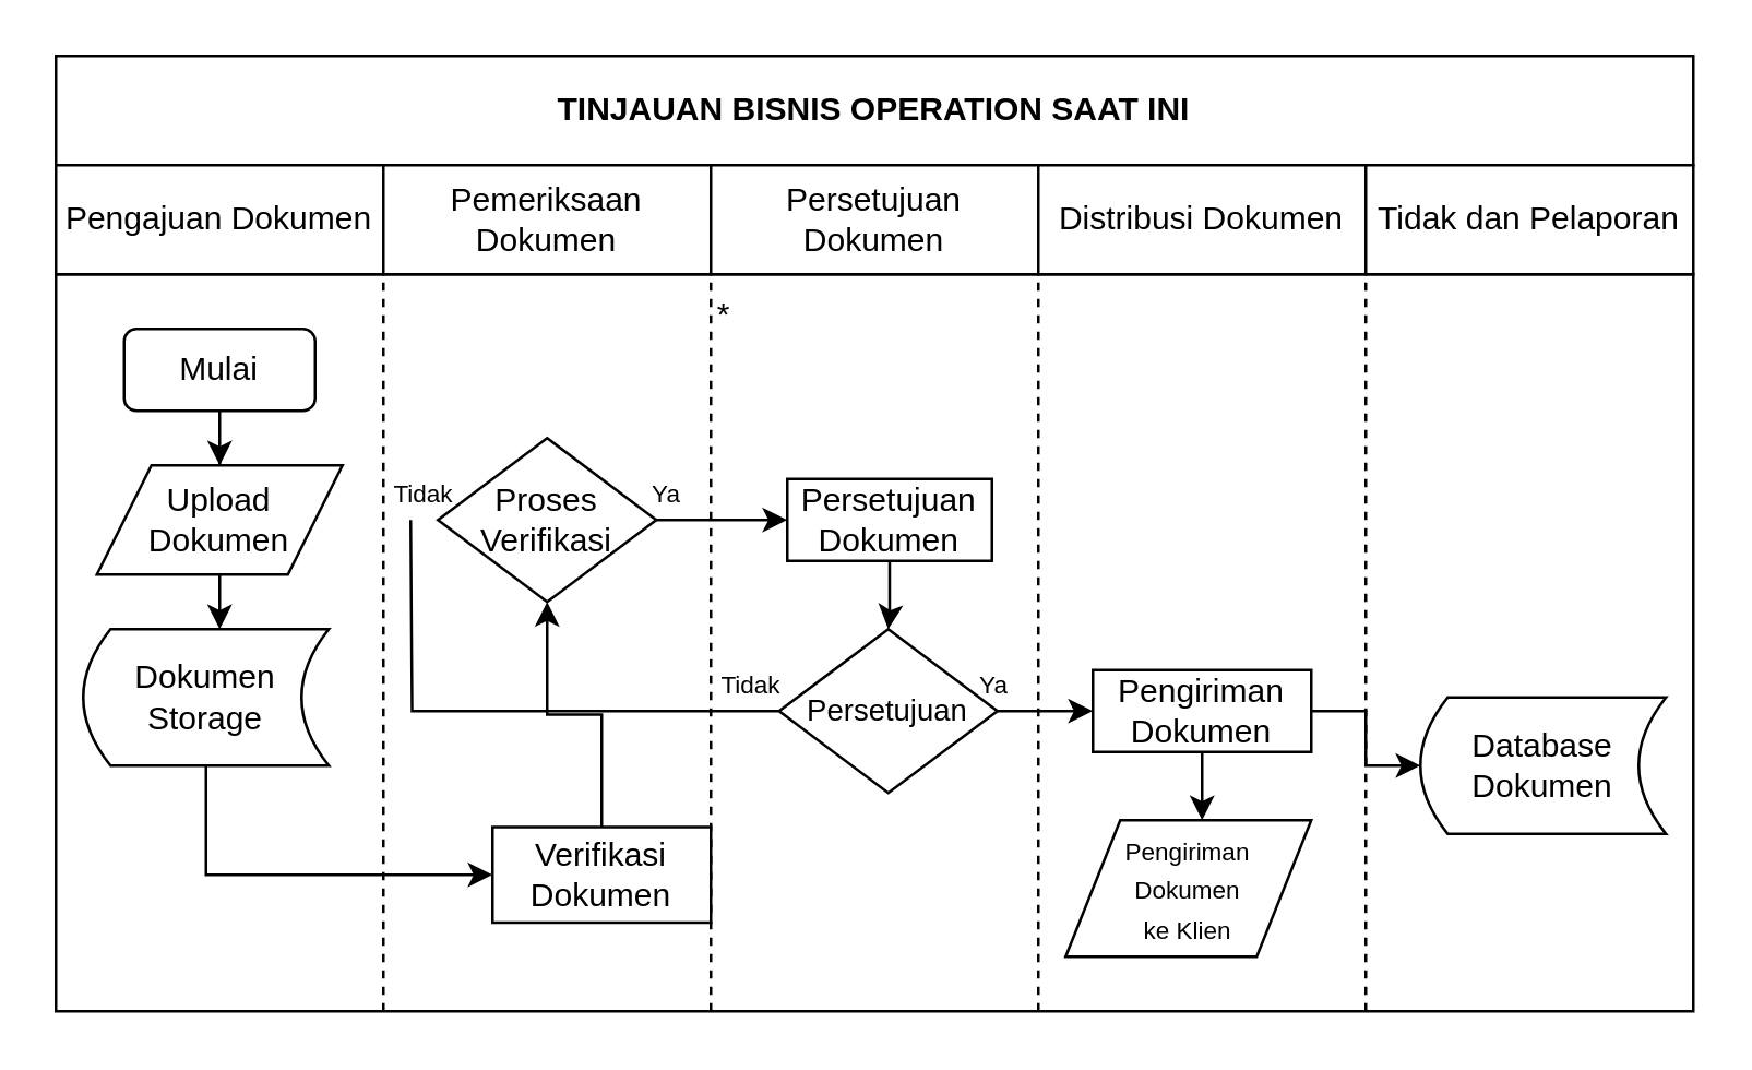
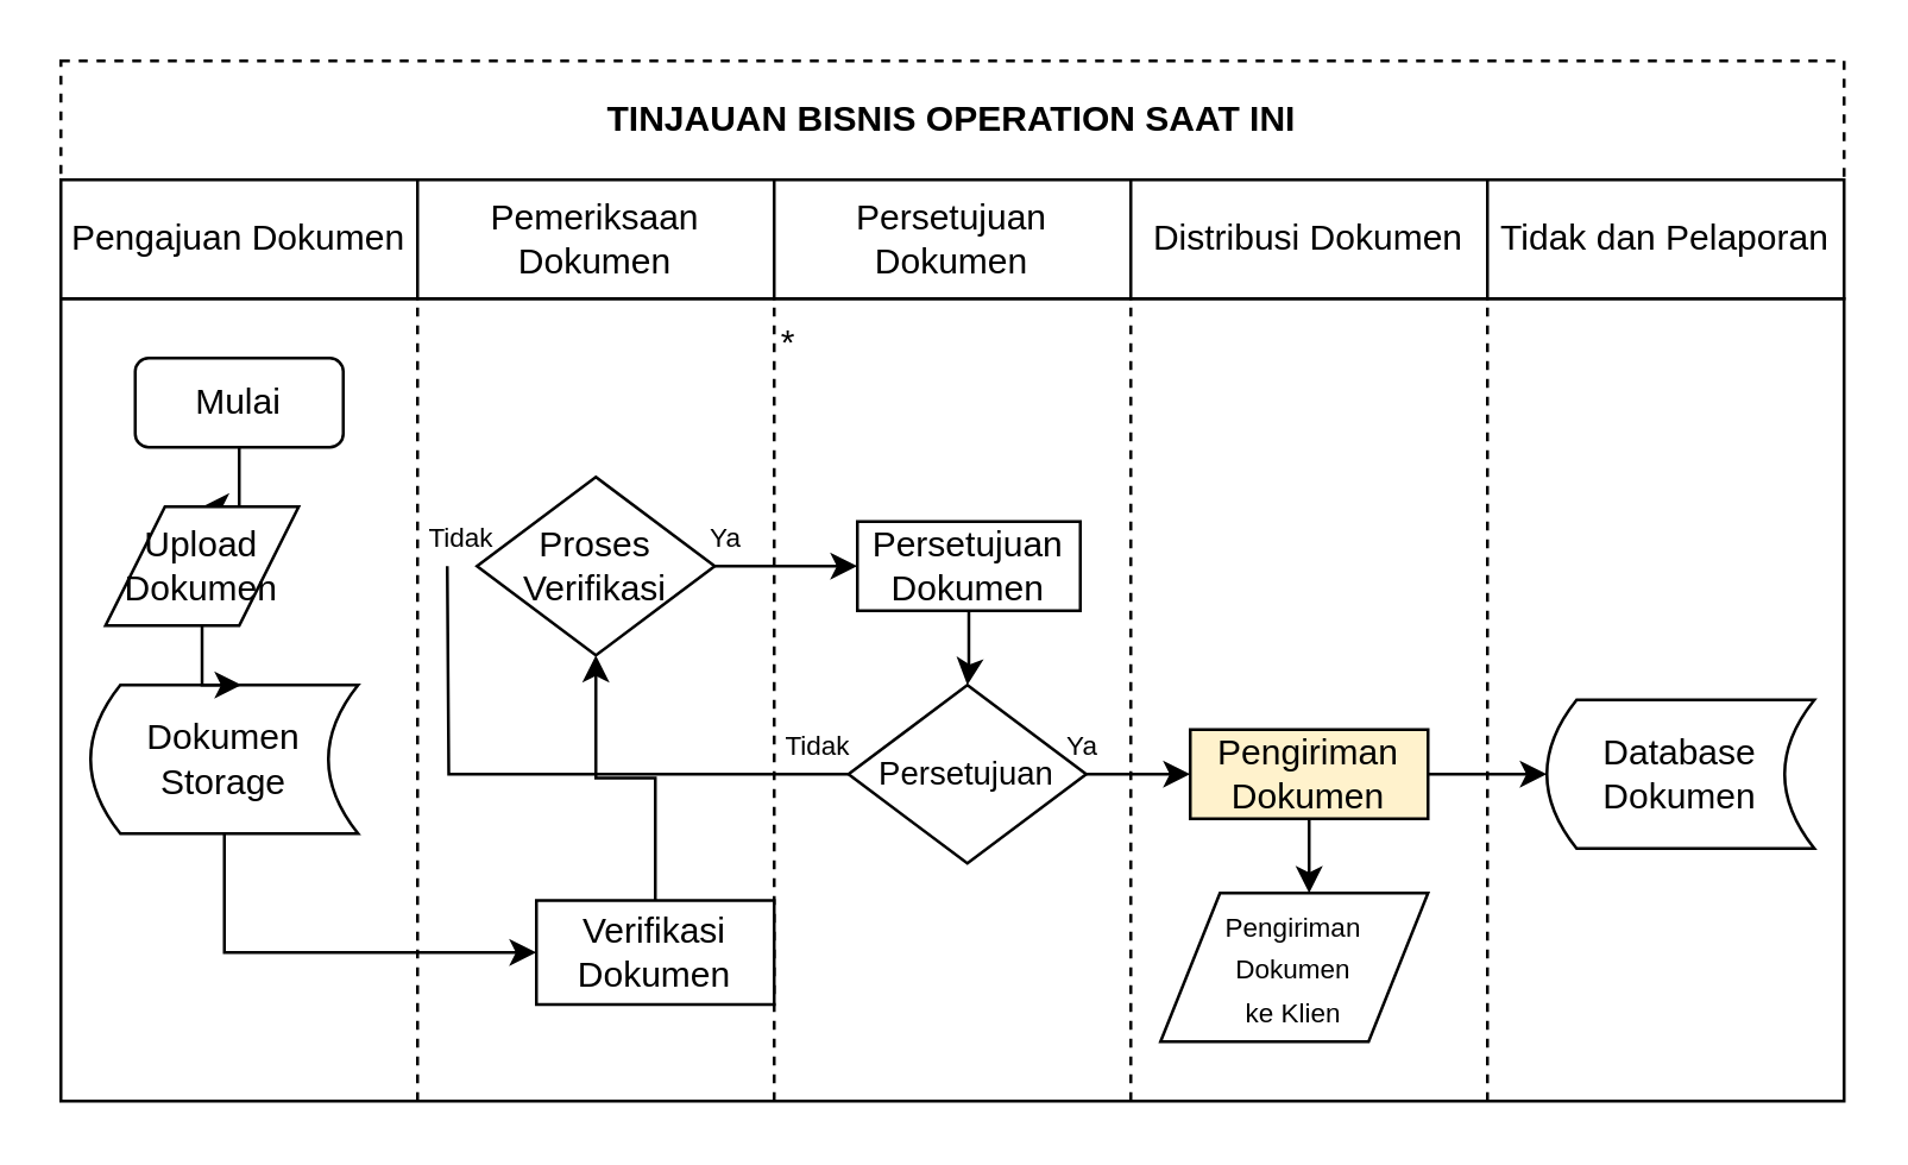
- <mxCell id="3" value="TINJAUAN BISNIS OPERATION SAAT INI" style="rounded=0;whiteSpace=wrap;html=1;glass=0;fontStyle=1" vertex="1" parent="1"><mxGeometry x="20" y="20" width="600" height="40" as="geometry" /></mxCell>
+ <mxCell id="3" value="TINJAUAN BISNIS OPERATION SAAT INI" style="rounded=0;whiteSpace=wrap;html=1;glass=0;fontStyle=1;dashed=1;" vertex="1" parent="1"><mxGeometry x="20" y="20" width="600" height="40" as="geometry" /></mxCell>
- <mxCell id="11" value="Upload Dokumen" style="shape=parallelogram;perimeter=parallelogramPerimeter;whiteSpace=wrap;html=1;fixedSize=1;" vertex="1" parent="1"><mxGeometry x="35" y="170" width="90" height="40" as="geometry" /></mxCell>
+ <mxCell id="11" value="Upload Dokumen" style="shape=parallelogram;perimeter=parallelogramPerimeter;whiteSpace=wrap;html=1;fixedSize=1;" vertex="1" parent="1"><mxGeometry x="35" y="170" width="65" height="40" as="geometry" /></mxCell>
- <mxCell id="30" value="Pengiriman Dokumen" style="rounded=0;whiteSpace=wrap;html=1;" vertex="1" parent="1"><mxGeometry x="400" y="245" width="80" height="30" as="geometry" /></mxCell>
+ <mxCell id="30" value="Pengiriman Dokumen" style="rounded=0;whiteSpace=wrap;html=1;fillColor=#fff2cc;" vertex="1" parent="1"><mxGeometry x="400" y="245" width="80" height="30" as="geometry" /></mxCell>
- <mxCell id="33" value="Database Dokumen" style="shape=dataStorage;whiteSpace=wrap;html=1;fixedSize=1;size=10;" vertex="1" parent="1"><mxGeometry x="520" y="255" width="90" height="50" as="geometry" /></mxCell>
+ <mxCell id="33" value="Database Dokumen" style="shape=dataStorage;whiteSpace=wrap;html=1;fixedSize=1;size=10;" vertex="1" parent="1"><mxGeometry x="520" y="235" width="90" height="50" as="geometry" /></mxCell>
